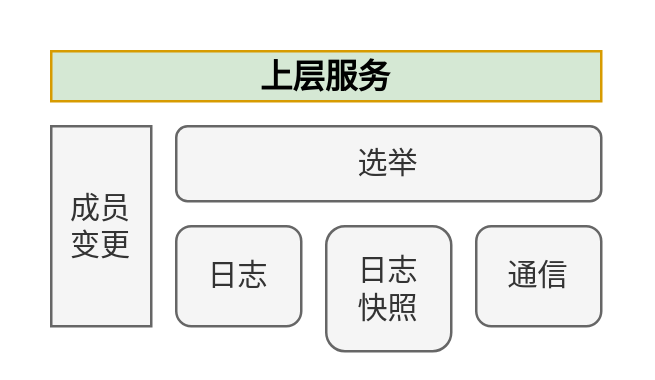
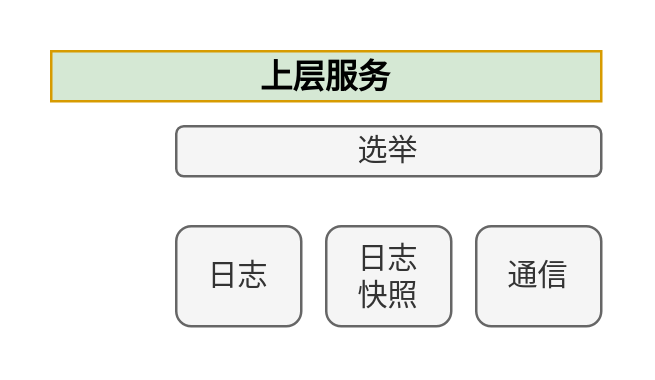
- <mxCell id="4" value="选举" style="rounded=1;whiteSpace=wrap;html=1;fillColor=#f5f5f5;strokeColor=#666666;fontColor=#333333;" vertex="1" parent="1"><mxGeometry x="70" y="50" width="170" height="30" as="geometry" /></mxCell>
+ <mxCell id="4" value="选举" style="rounded=1;whiteSpace=wrap;html=1;fillColor=#f5f5f5;strokeColor=#666666;fontColor=#333333;" vertex="1" parent="1"><mxGeometry x="70" y="50" width="170" height="20" as="geometry" /></mxCell>
- <mxCell id="3" value="成员&lt;br&gt;变更" style="rounded=0;whiteSpace=wrap;html=1;fillColor=#f5f5f5;strokeColor=#666666;fontColor=#333333;" vertex="1" parent="1"><mxGeometry x="20" y="50" width="40" height="80" as="geometry" /></mxCell>
- <mxCell id="6" value="日志&lt;br&gt;快照" style="rounded=1;whiteSpace=wrap;html=1;fillColor=#f5f5f5;strokeColor=#666666;fontColor=#333333;" vertex="1" parent="1"><mxGeometry x="130" y="90" width="50" height="50" as="geometry" /></mxCell>
+ <mxCell id="6" value="日志&lt;br&gt;快照" style="rounded=1;whiteSpace=wrap;html=1;fillColor=#f5f5f5;strokeColor=#666666;fontColor=#333333;" vertex="1" parent="1"><mxGeometry x="130" y="90" width="50" height="40" as="geometry" /></mxCell>
